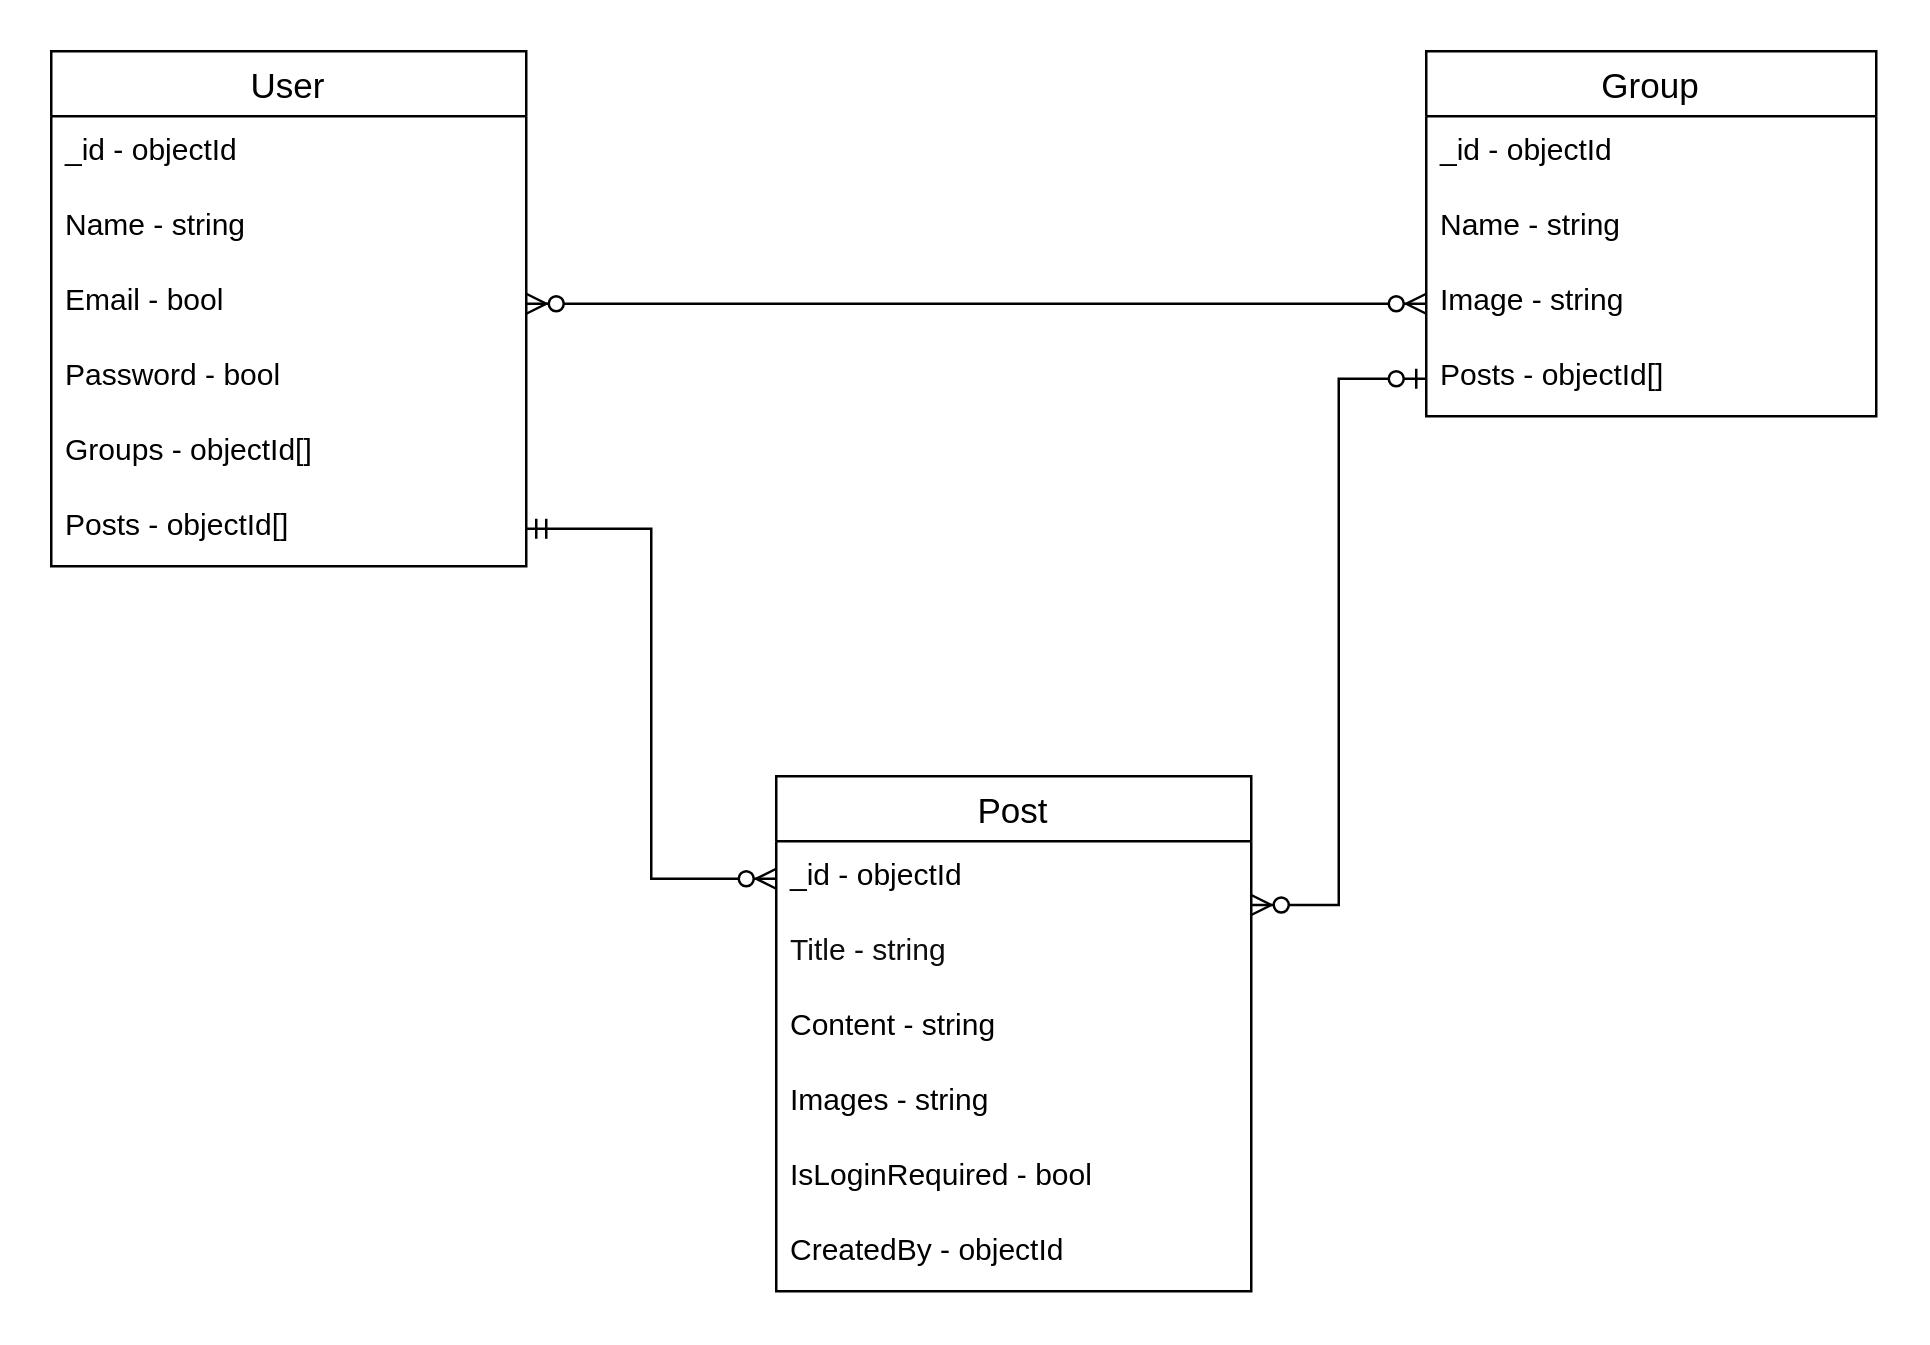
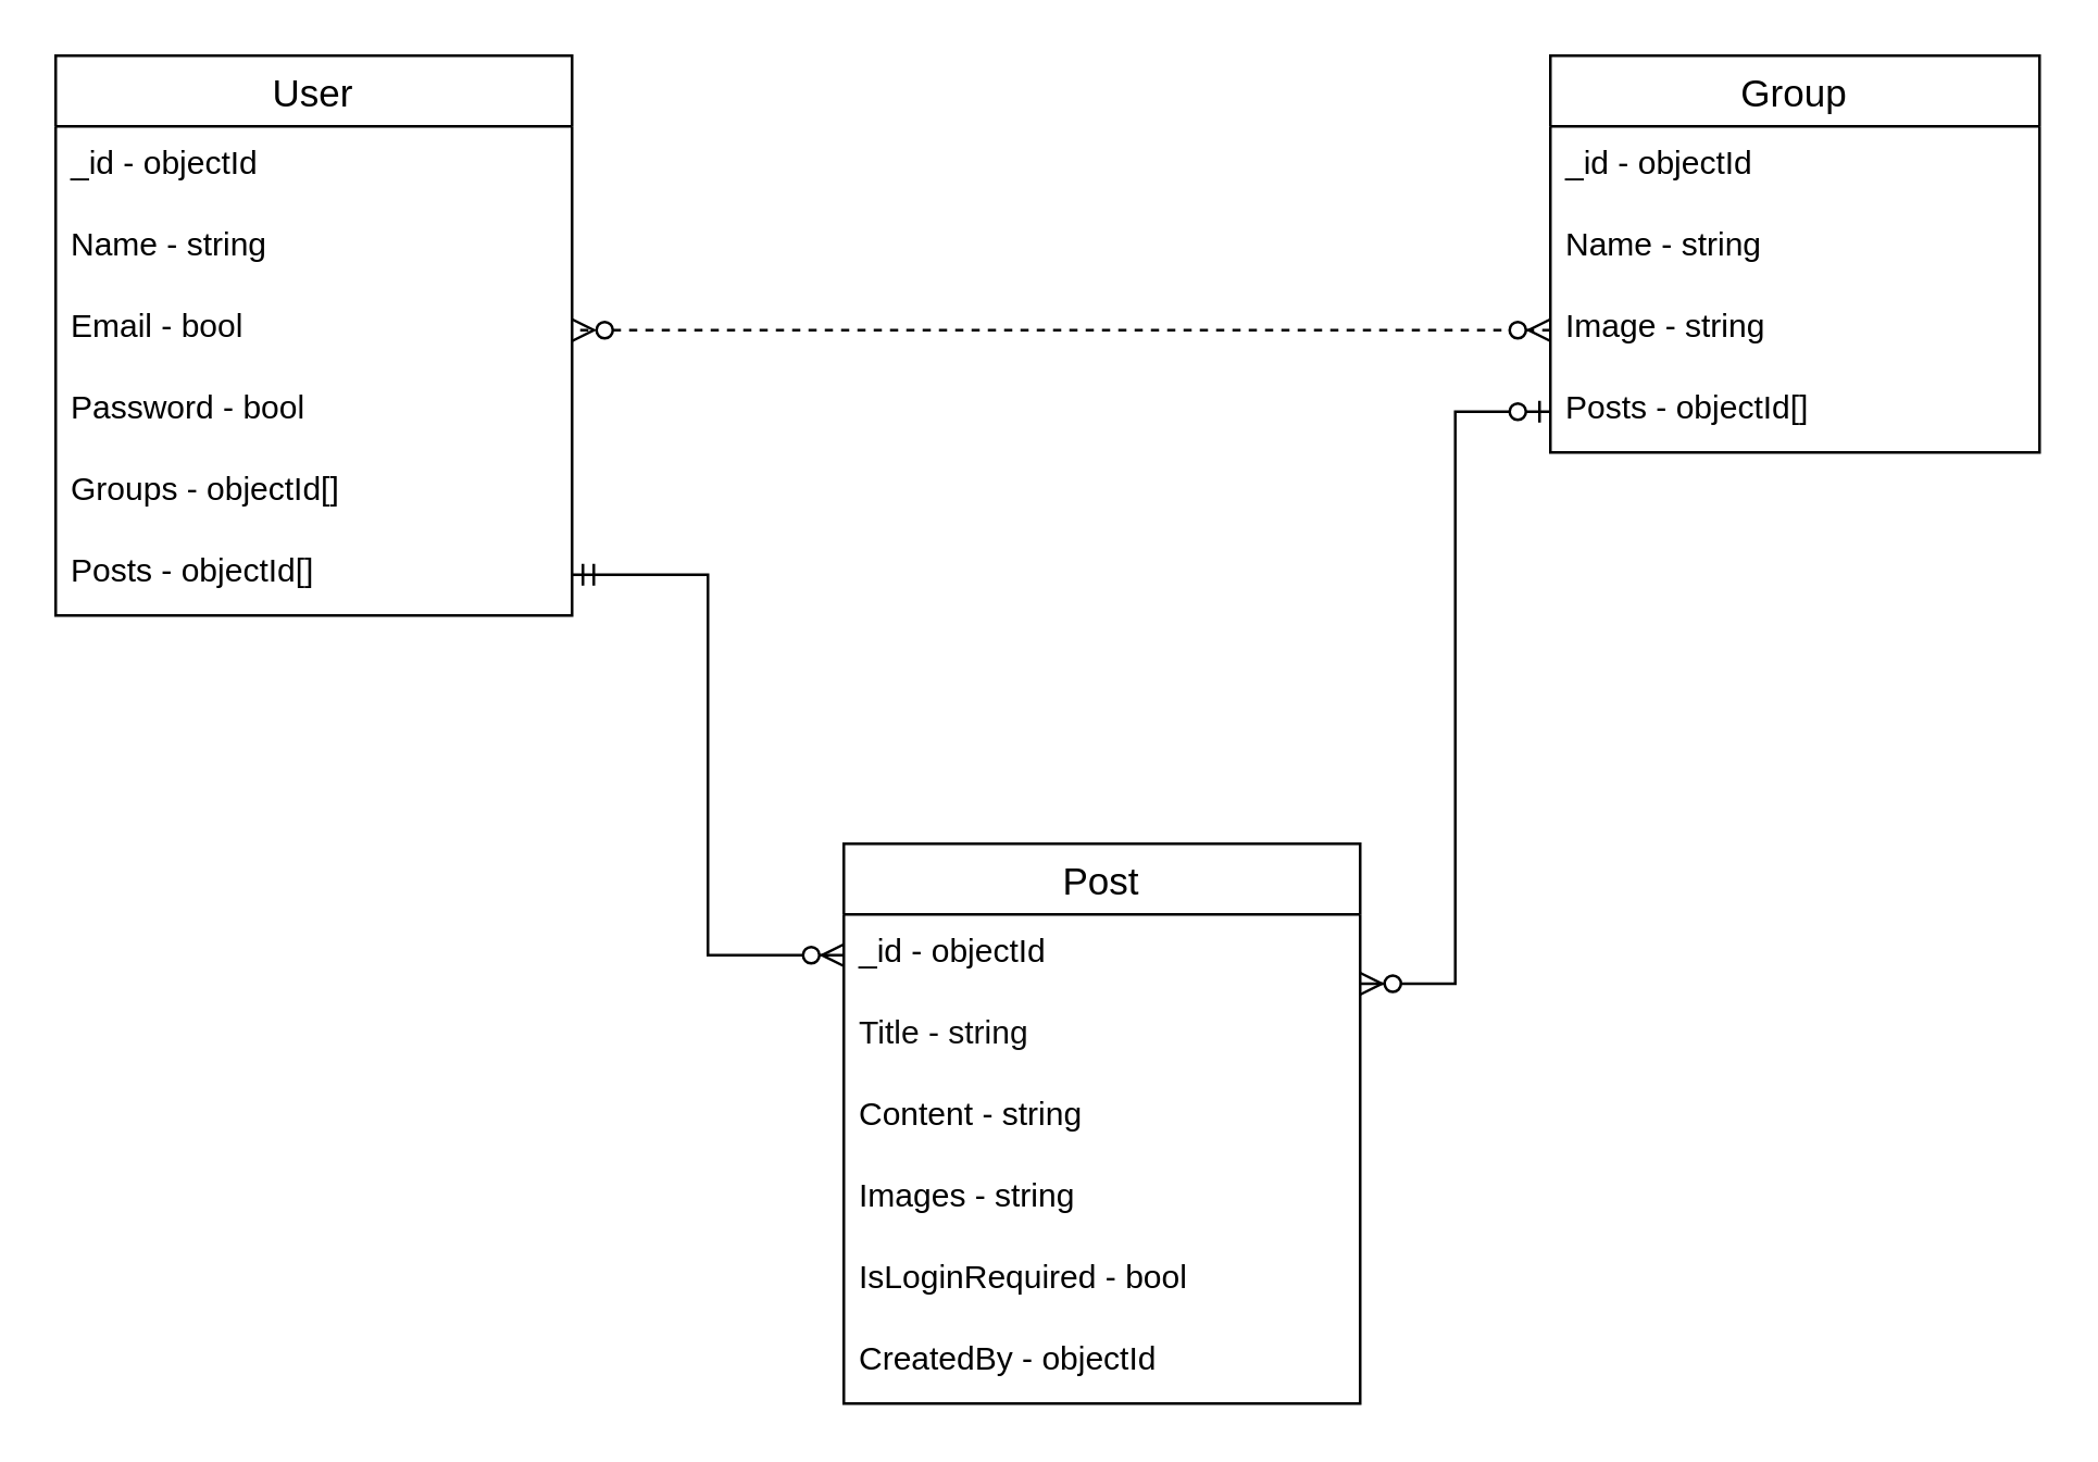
- <mxCell id="14" value="" style="edgeStyle=orthogonalEdgeStyle;fontSize=12;html=1;endArrow=ERzeroToMany;endFill=1;startArrow=ERzeroToMany;rounded=0;exitX=0;exitY=0.5;exitDx=0;exitDy=0;entryX=1;entryY=0.5;entryDx=0;entryDy=0;" parent="1" source="12" target="5" edge="1"><mxGeometry width="100" height="100" relative="1" as="geometry"><mxPoint x="560" y="-40" as="sourcePoint" /><mxPoint x="660" y="-140" as="targetPoint" /></mxGeometry></mxCell>
+ <mxCell id="14" value="" style="edgeStyle=orthogonalEdgeStyle;fontSize=12;html=1;endArrow=ERzeroToMany;endFill=1;startArrow=ERzeroToMany;rounded=0;exitX=0;exitY=0.5;exitDx=0;exitDy=0;entryX=1;entryY=0.5;entryDx=0;entryDy=0;dashed=1;" parent="1" source="12" target="5" edge="1"><mxGeometry width="100" height="100" relative="1" as="geometry"><mxPoint x="560" y="-40" as="sourcePoint" /><mxPoint x="660" y="-140" as="targetPoint" /></mxGeometry></mxCell>
